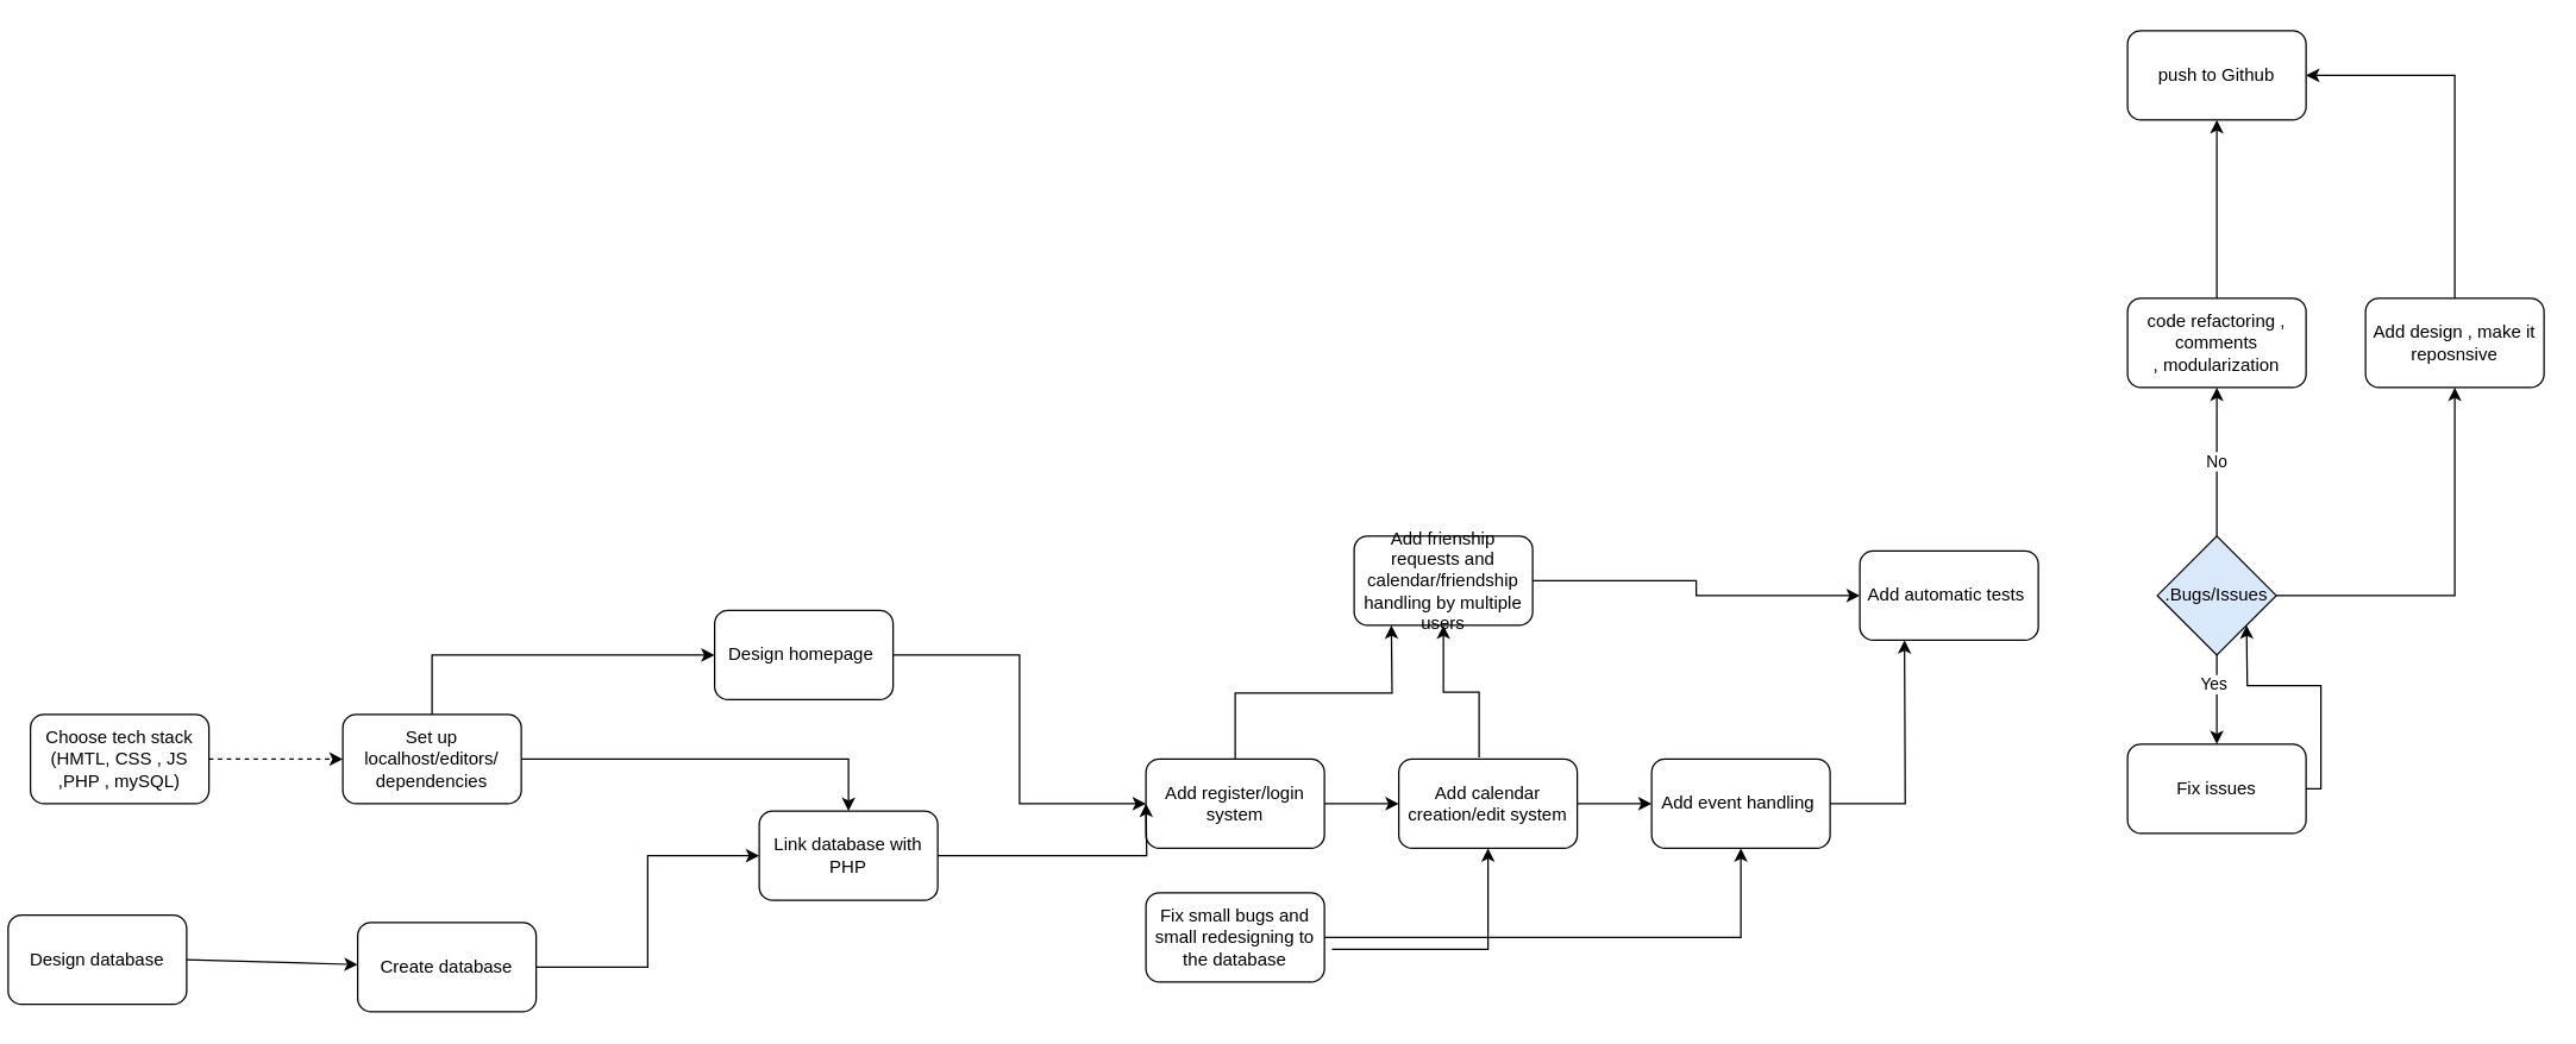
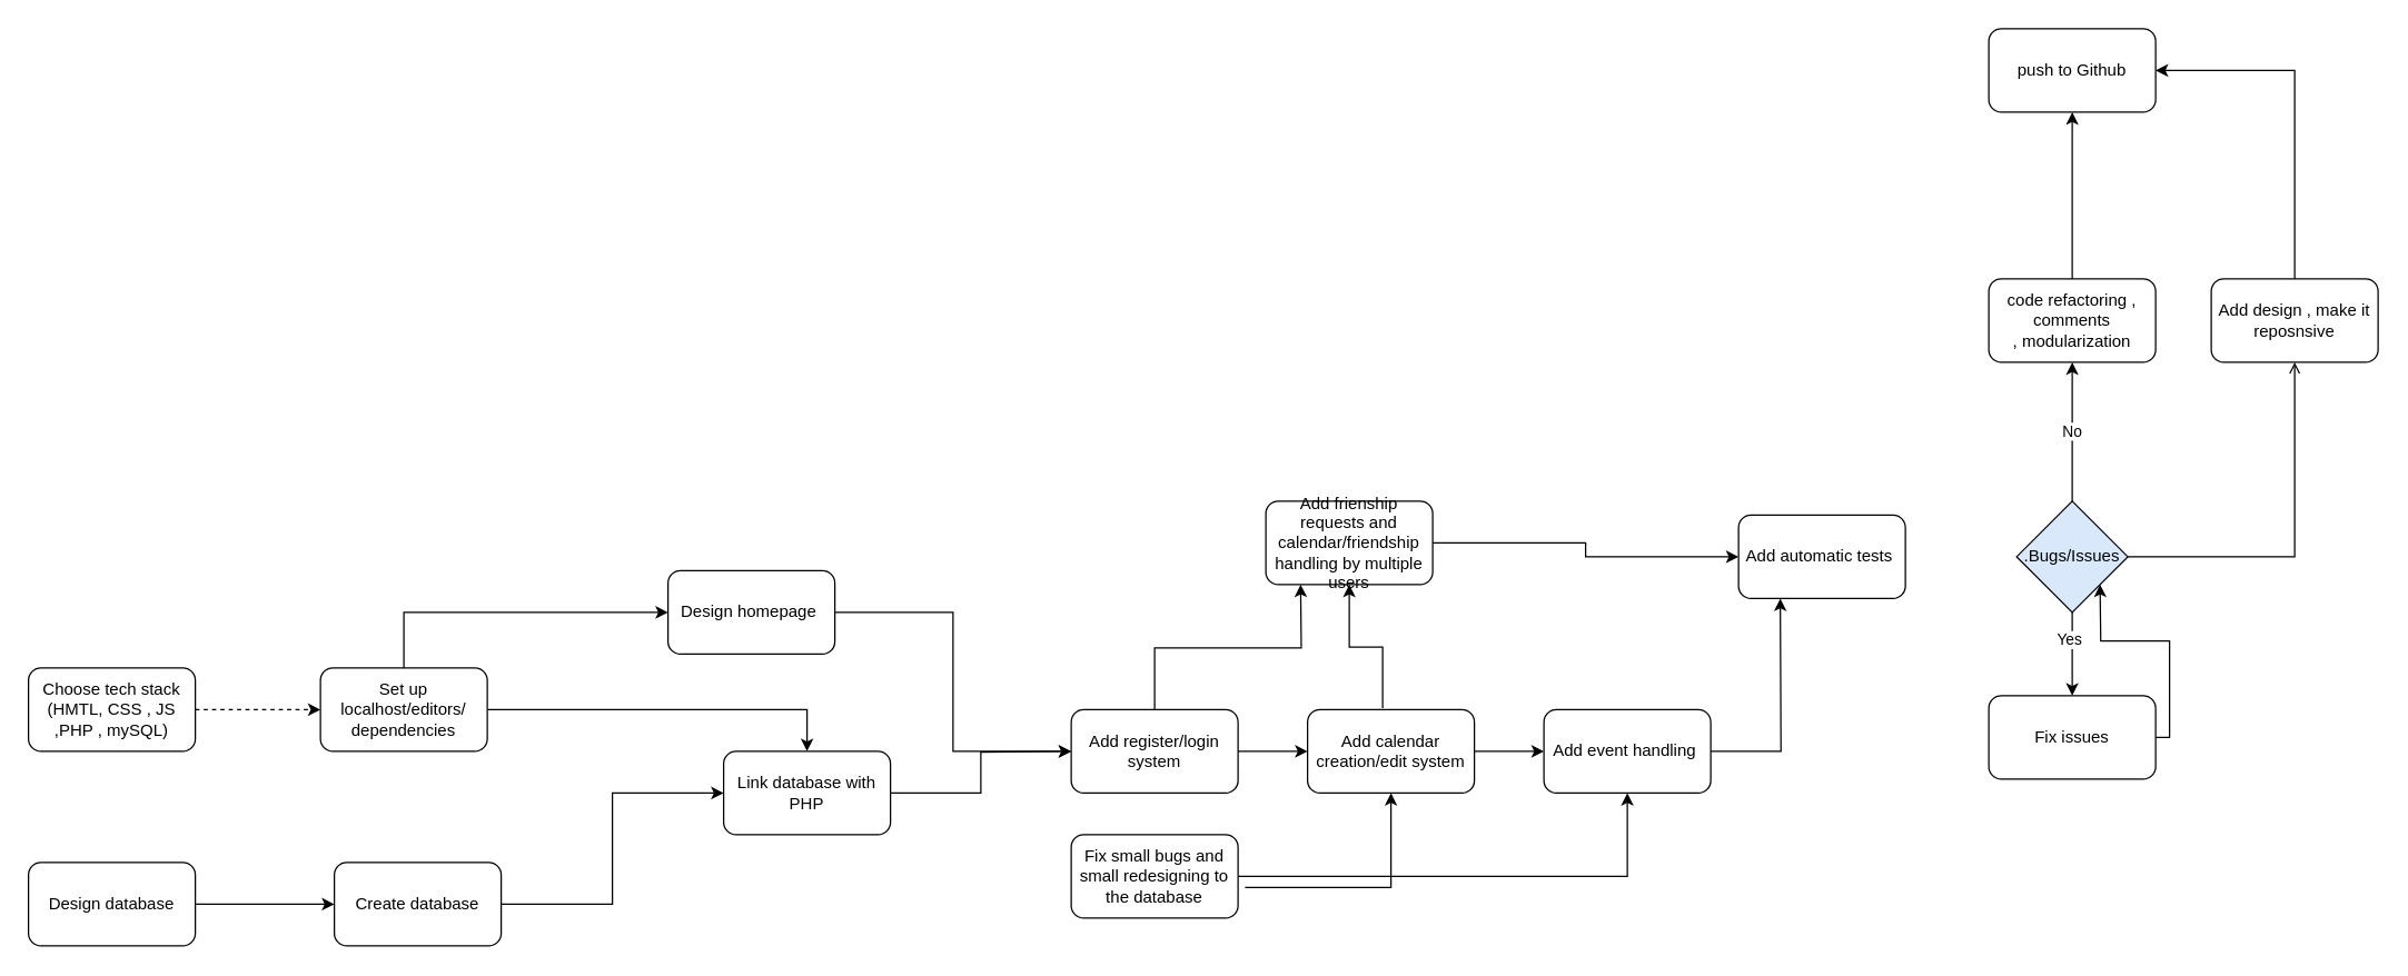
- <mxCell id="35" value="" style="endArrow=classic;html=1;rounded=0;exitX=1;exitY=0.5;exitDx=0;exitDy=0;edgeStyle=orthogonalEdgeStyle;" edge="1" parent="1" source="29" target="36"><mxGeometry width="50" height="50" relative="1" as="geometry"><mxPoint x="1270" y="420" as="sourcePoint" /><mxPoint x="1630" y="220" as="targetPoint" /></mxGeometry></mxCell>
+ <mxCell id="35" value="" style="endArrow=open;html=1;rounded=0;exitX=1;exitY=0.5;exitDx=0;exitDy=0;edgeStyle=orthogonalEdgeStyle;" edge="1" parent="1" source="29" target="36"><mxGeometry width="50" height="50" relative="1" as="geometry"><mxPoint x="1270" y="420" as="sourcePoint" /><mxPoint x="1630" y="220" as="targetPoint" /></mxGeometry></mxCell>
- <mxCell id="7" value="Link database with PHP" style="rounded=1;whiteSpace=wrap;html=1;" vertex="1" parent="1"><mxGeometry x="510" y="545" width="120" height="60" as="geometry" /></mxCell>
+ <mxCell id="7" value="Link database with PHP" style="rounded=1;whiteSpace=wrap;html=1;" vertex="1" parent="1"><mxGeometry x="520" y="540" width="120" height="60" as="geometry" /></mxCell>
- <mxCell id="2" value="Design database" style="rounded=1;whiteSpace=wrap;html=1;" vertex="1" parent="1"><mxGeometry x="5" y="615" width="120" height="60" as="geometry" /></mxCell>
+ <mxCell id="2" value="Design database" style="rounded=1;whiteSpace=wrap;html=1;" vertex="1" parent="1"><mxGeometry x="20" y="620" width="120" height="60" as="geometry" /></mxCell>
